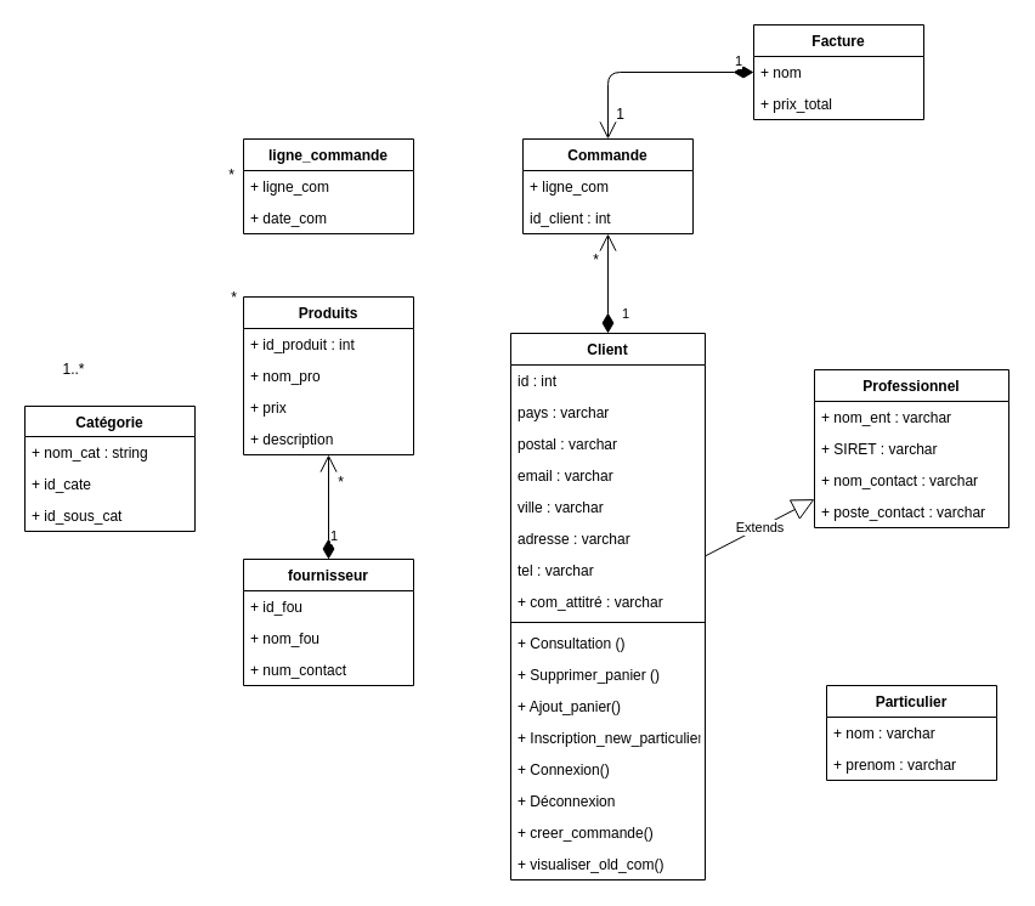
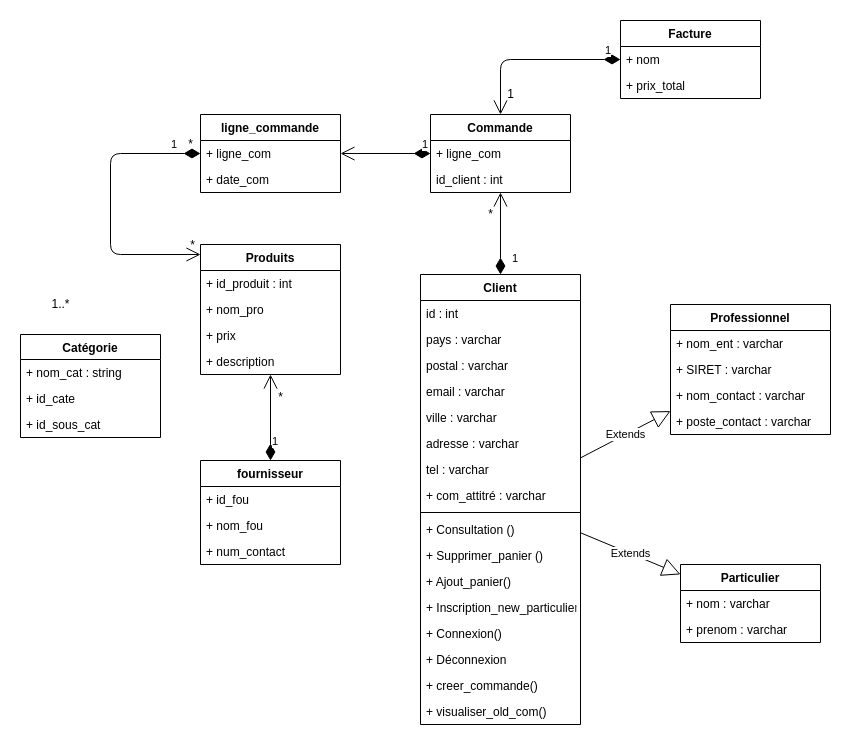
+ <mxCell id="37" value="1" style="endArrow=open;html=1;endSize=12;startArrow=diamondThin;startSize=14;startFill=1;edgeStyle=orthogonalEdgeStyle;align=left;verticalAlign=bottom;" parent="1" source="33" target="54" edge="1"><mxGeometry x="-0.776" relative="1" as="geometry"><mxPoint x="240" y="154" as="sourcePoint" /><mxPoint x="400" y="154" as="targetPoint" /><Array as="points" /><mxPoint as="offset" /></mxGeometry></mxCell>
+ <mxCell id="57" value="1" style="endArrow=open;html=1;endSize=12;startArrow=diamondThin;startSize=14;startFill=1;edgeStyle=orthogonalEdgeStyle;align=left;verticalAlign=bottom;" edge="1" parent="1" source="54" target="28"><mxGeometry x="-0.776" relative="1" as="geometry"><mxPoint x="240" y="425" as="sourcePoint" /><mxPoint x="350" y="296" as="targetPoint" /><Array as="points"><mxPoint x="110" y="254" /></Array><mxPoint as="offset" /></mxGeometry></mxCell>
+ <mxCell id="59" value="Extends" style="endArrow=block;endSize=16;endFill=0;html=1;" edge="1" parent="1" source="2" target="20"><mxGeometry width="160" relative="1" as="geometry"><mxPoint x="590" y="496.5" as="sourcePoint" /><mxPoint x="750" y="496.5" as="targetPoint" /></mxGeometry></mxCell>
